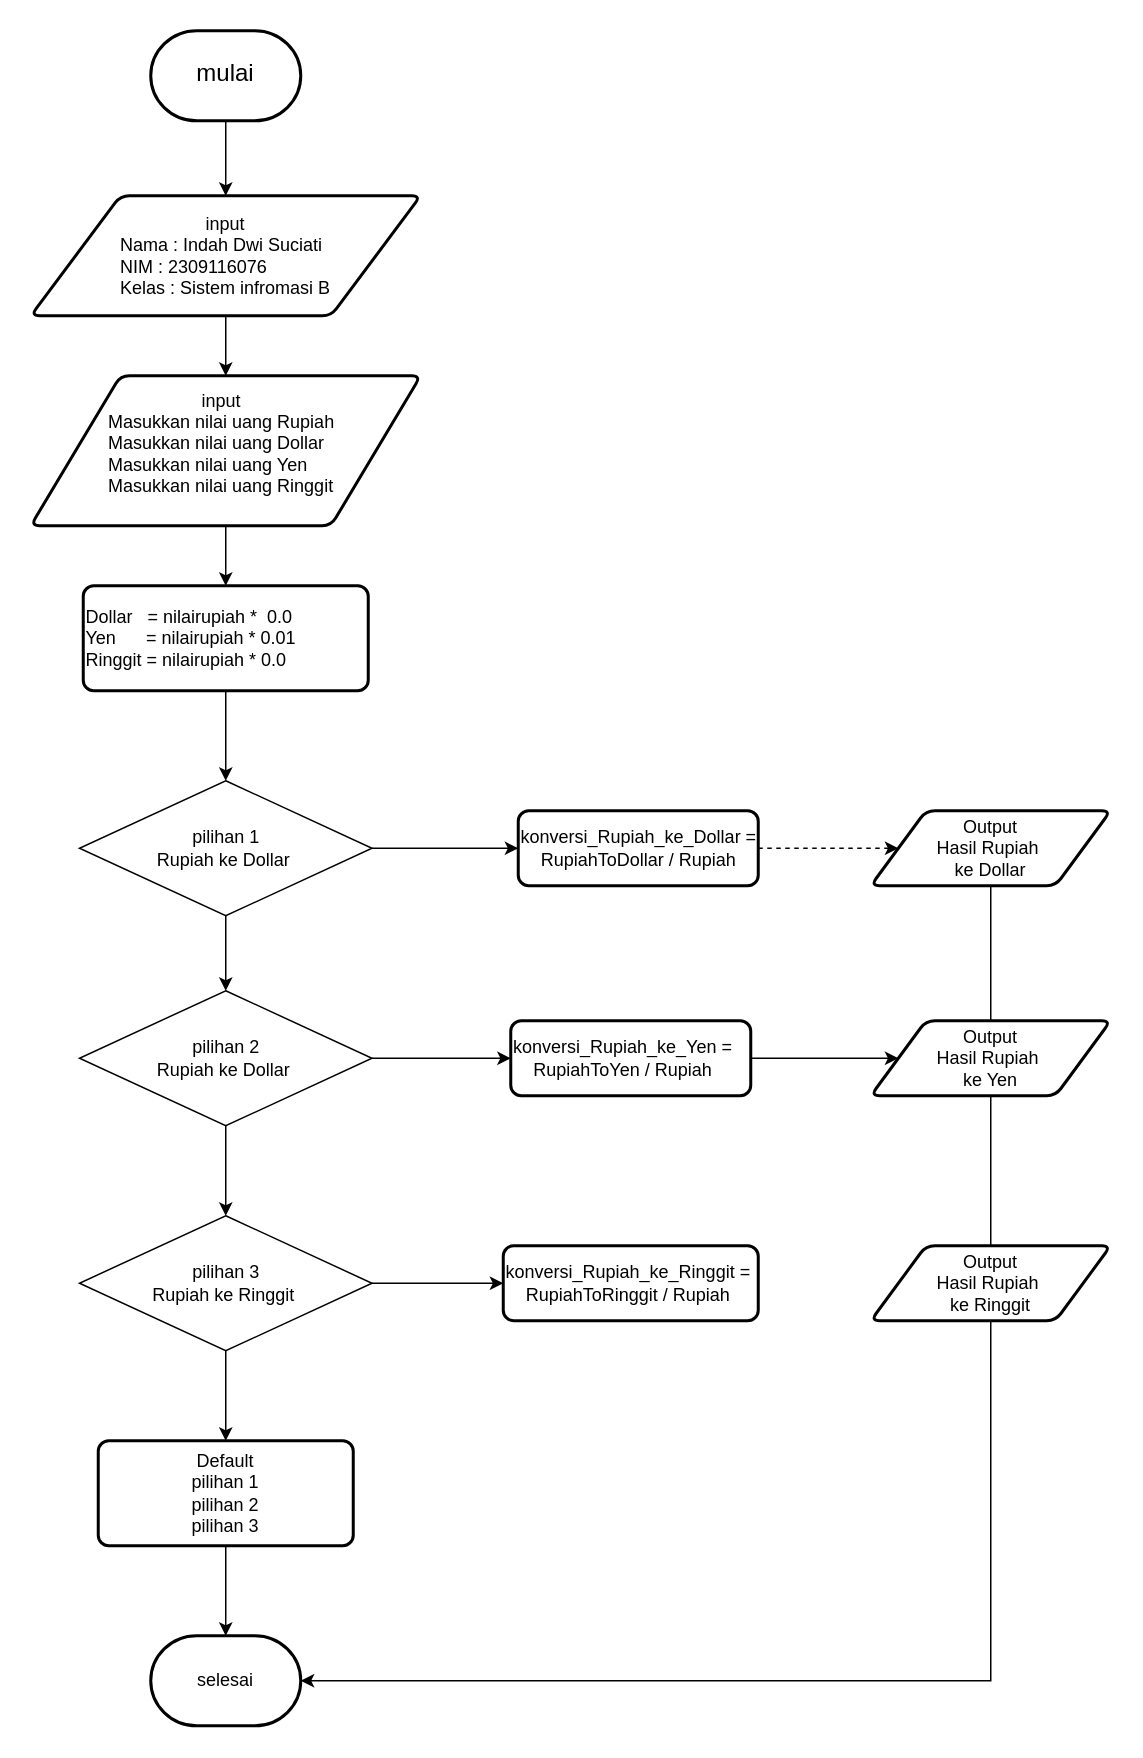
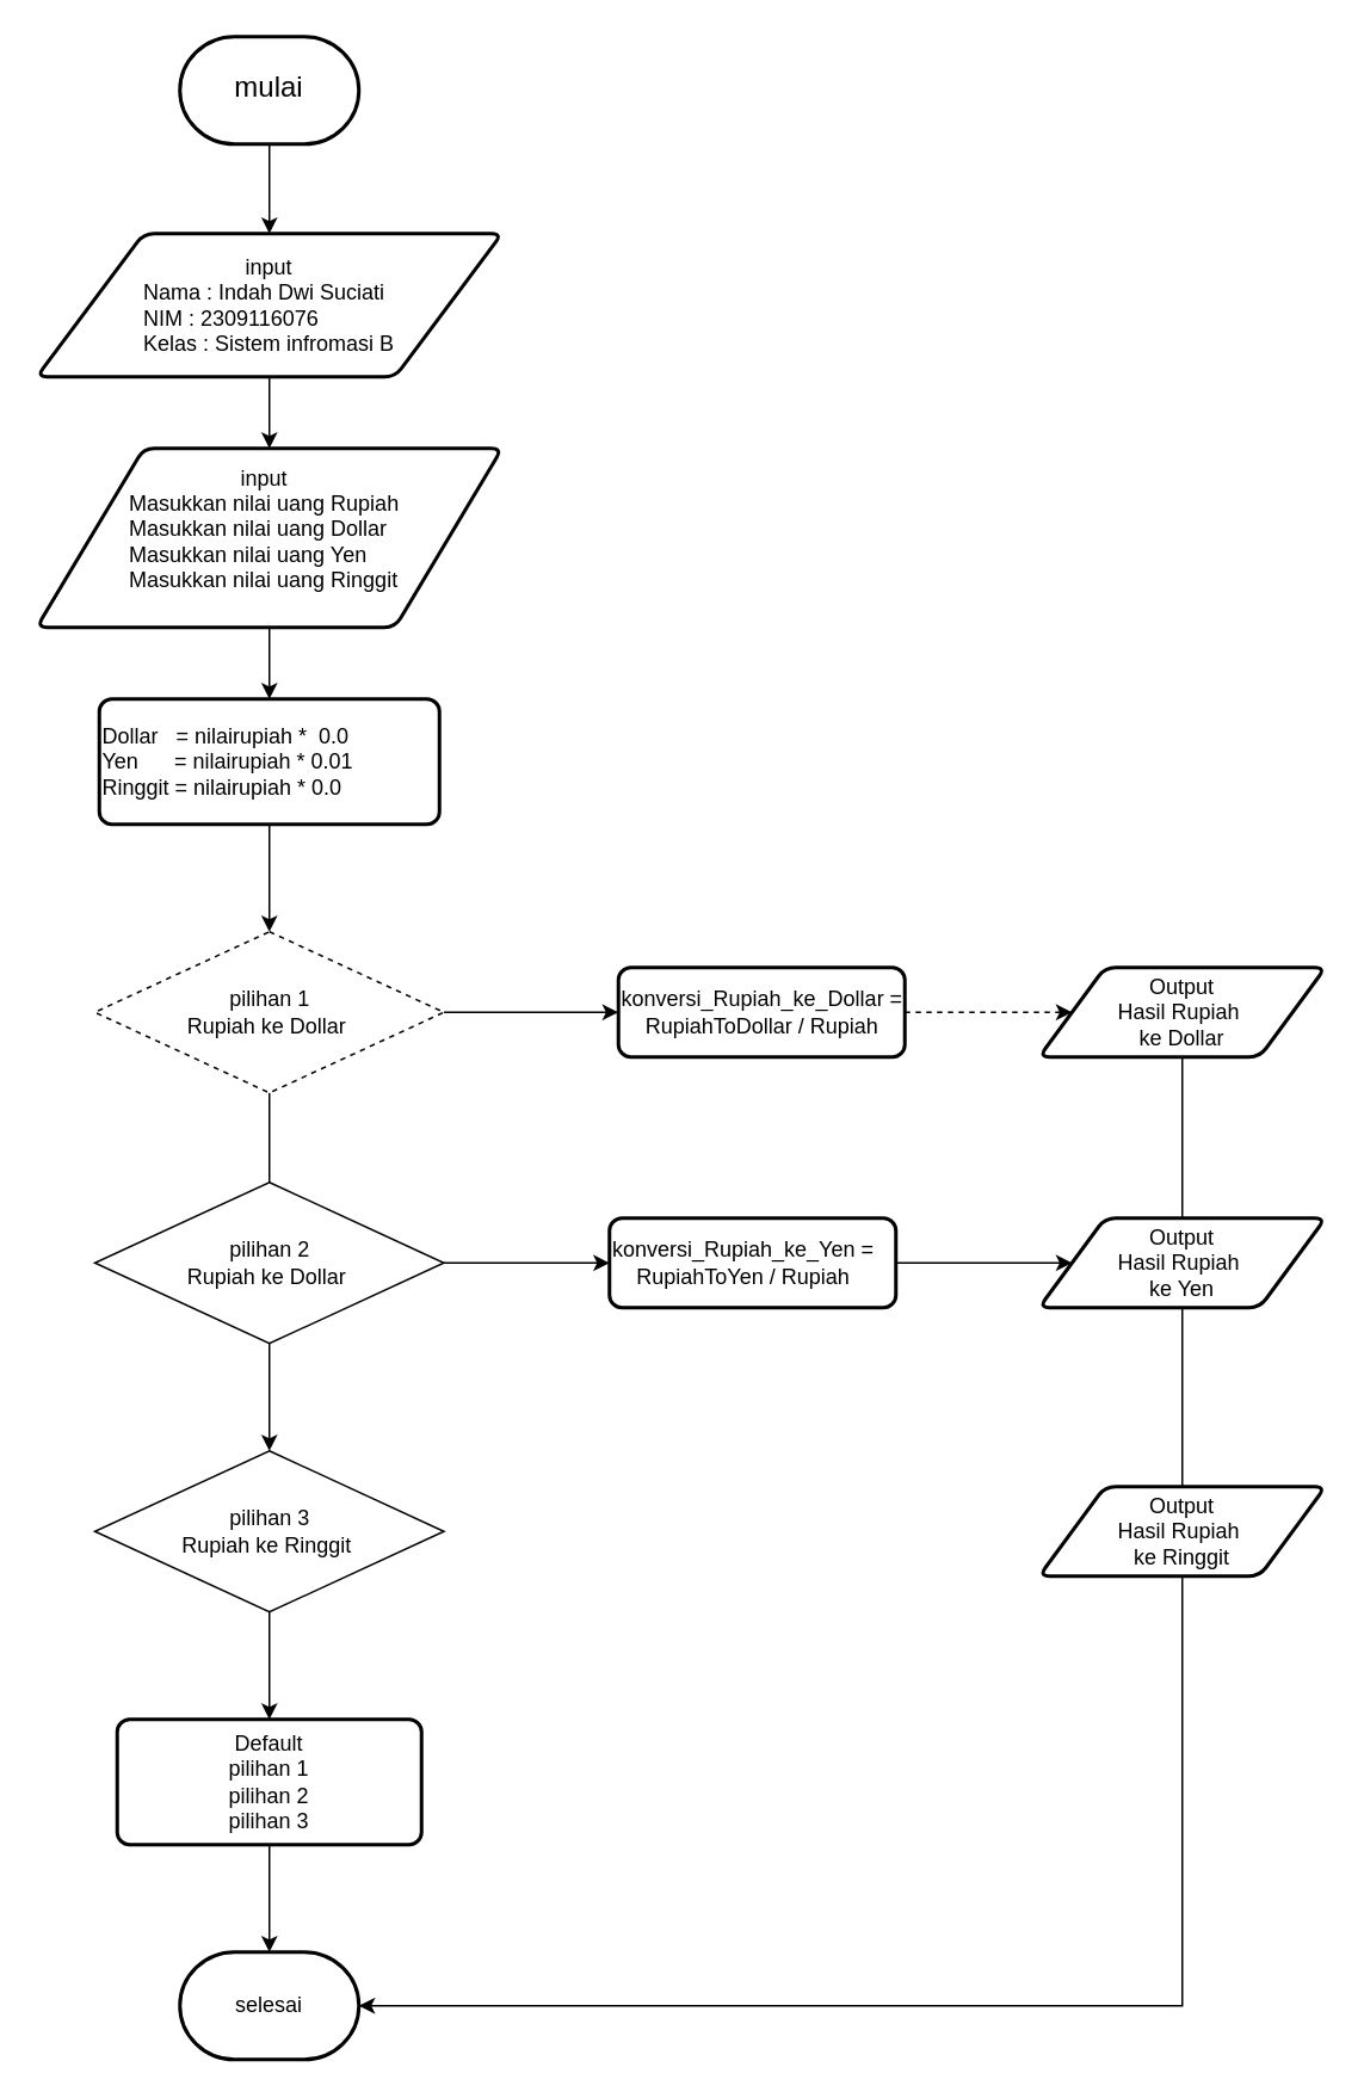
- <mxCell id="15" value="pilihan 1&lt;br&gt;Rupiah ke Dollar&amp;nbsp;" style="rhombus;whiteSpace=wrap;html=1;" vertex="1" parent="1"><mxGeometry x="52.5" y="520" width="195" height="90" as="geometry" /></mxCell>
+ <mxCell id="15" value="pilihan 1&lt;br&gt;Rupiah ke Dollar&amp;nbsp;" style="rhombus;whiteSpace=wrap;html=1;dashed=1;" vertex="1" parent="1"><mxGeometry x="52.5" y="520" width="195" height="90" as="geometry" /></mxCell>
- <mxCell id="13" style="edgeStyle=orthogonalEdgeStyle;rounded=0;orthogonalLoop=1;jettySize=auto;html=1;exitX=0.5;exitY=1;exitDx=0;exitDy=0;entryX=0.5;entryY=0;entryDx=0;entryDy=0;" edge="1" parent="1" source="15" target="22"><mxGeometry relative="1" as="geometry" /></mxCell>
+ <mxCell id="13" style="edgeStyle=orthogonalEdgeStyle;rounded=0;orthogonalLoop=1;jettySize=auto;html=1;exitX=0.5;exitY=1;exitDx=0;exitDy=0;entryX=0.5;entryY=0;entryDx=0;entryDy=0;endArrow=none;" edge="1" parent="1" source="15" target="22"><mxGeometry relative="1" as="geometry" /></mxCell>
- <mxCell id="27" style="edgeStyle=orthogonalEdgeStyle;rounded=0;orthogonalLoop=1;jettySize=auto;html=1;exitX=1;exitY=0.5;exitDx=0;exitDy=0;entryX=0;entryY=0.5;entryDx=0;entryDy=0;" edge="1" parent="1" source="28" target="29"><mxGeometry relative="1" as="geometry" /></mxCell>
- <mxCell id="29" value="konversi_Rupiah_ke_Ringgit =&lt;br&gt;&lt;div style=&quot;text-align: center;&quot;&gt;&lt;span style=&quot;background-color: initial;&quot;&gt;RupiahToRinggit / Rupiah&lt;/span&gt;&lt;/div&gt;" style="rounded=1;whiteSpace=wrap;html=1;absoluteArcSize=1;arcSize=14;strokeWidth=2;align=left;" vertex="1" parent="1"><mxGeometry x="335" y="830" width="170" height="50" as="geometry" /></mxCell>
